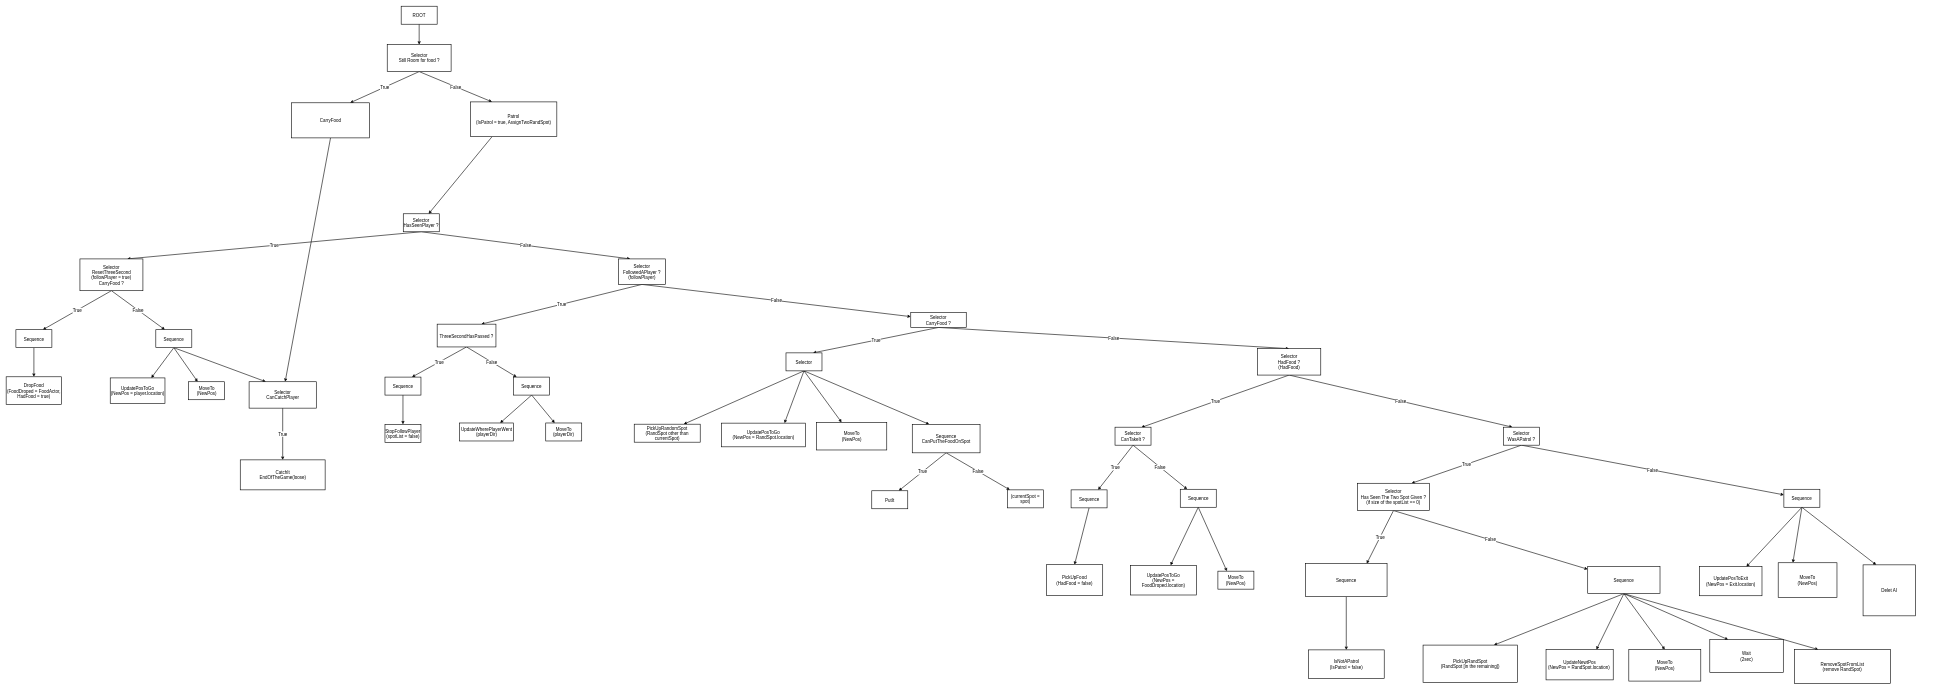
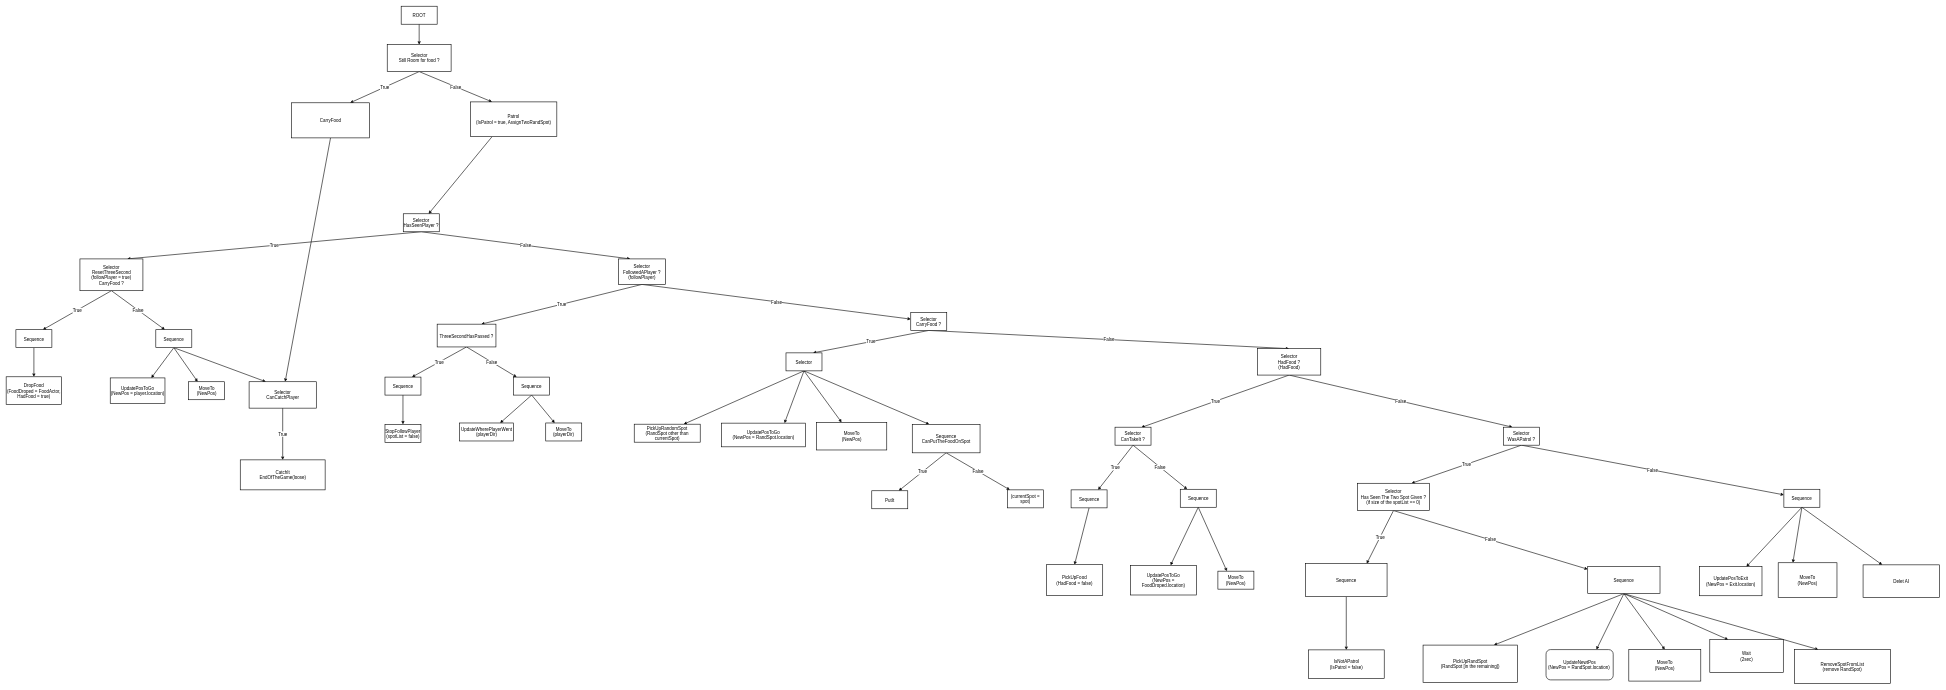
- <mxCell id="27" value="Selector&lt;br style=&quot;font-size: 15px;&quot;&gt;CarryFood ?" style="rounded=0;whiteSpace=wrap;html=1;spacingTop=1;strokeWidth=2;fontSize=15;" vertex="1" parent="1"><mxGeometry x="3036" y="1041" width="185" height="50" as="geometry" /></mxCell>
+ <mxCell id="27" value="Selector&lt;br style=&quot;font-size: 15px;&quot;&gt;CarryFood ?" style="rounded=0;whiteSpace=wrap;html=1;spacingTop=1;strokeWidth=2;fontSize=15;" vertex="1" parent="1"><mxGeometry x="3036" y="1041" width="120" height="60" as="geometry" /></mxCell>
- <mxCell id="72" value="Delet AI" style="rounded=0;whiteSpace=wrap;html=1;fontSize=15;strokeWidth=2;" vertex="1" parent="1"><mxGeometry x="6211" y="1882.5" width="175" height="170" as="geometry" /></mxCell>
+ <mxCell id="72" value="Delet AI" style="rounded=0;whiteSpace=wrap;html=1;fontSize=15;strokeWidth=2;" vertex="1" parent="1"><mxGeometry x="6211" y="1882.5" width="255" height="109" as="geometry" /></mxCell>
- <mxCell id="89" value="UpdateNewtPos&lt;br&gt;(NewPos = RandSpot.location)&amp;nbsp;" style="rounded=0;whiteSpace=wrap;html=1;fontSize=15;strokeWidth=2;" vertex="1" parent="1"><mxGeometry x="5154" y="2165" width="224" height="101" as="geometry" /></mxCell>
+ <mxCell id="89" value="UpdateNewtPos&lt;br&gt;(NewPos = RandSpot.location)&amp;nbsp;" style="whiteSpace=wrap;html=1;fontSize=15;strokeWidth=2;rounded=1;" vertex="1" parent="1"><mxGeometry x="5154" y="2165" width="224" height="101" as="geometry" /></mxCell>
